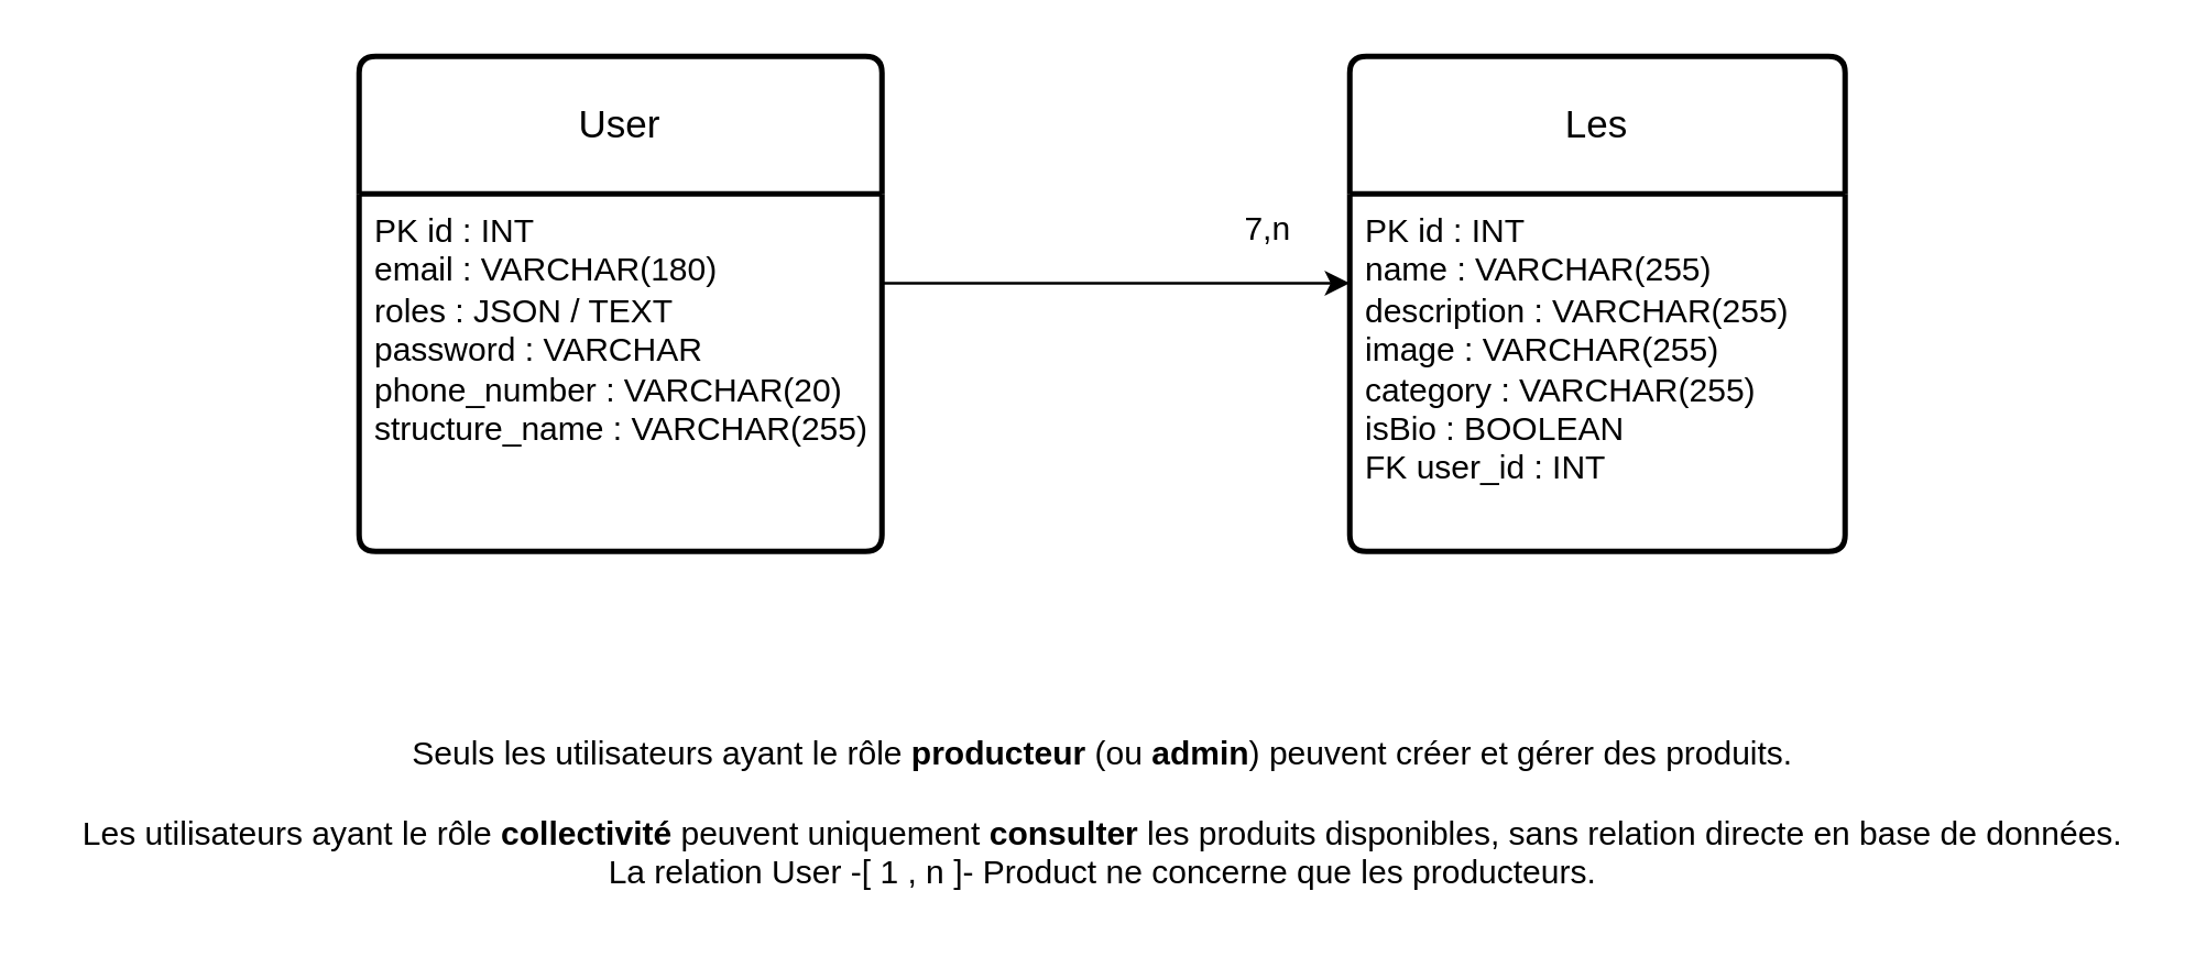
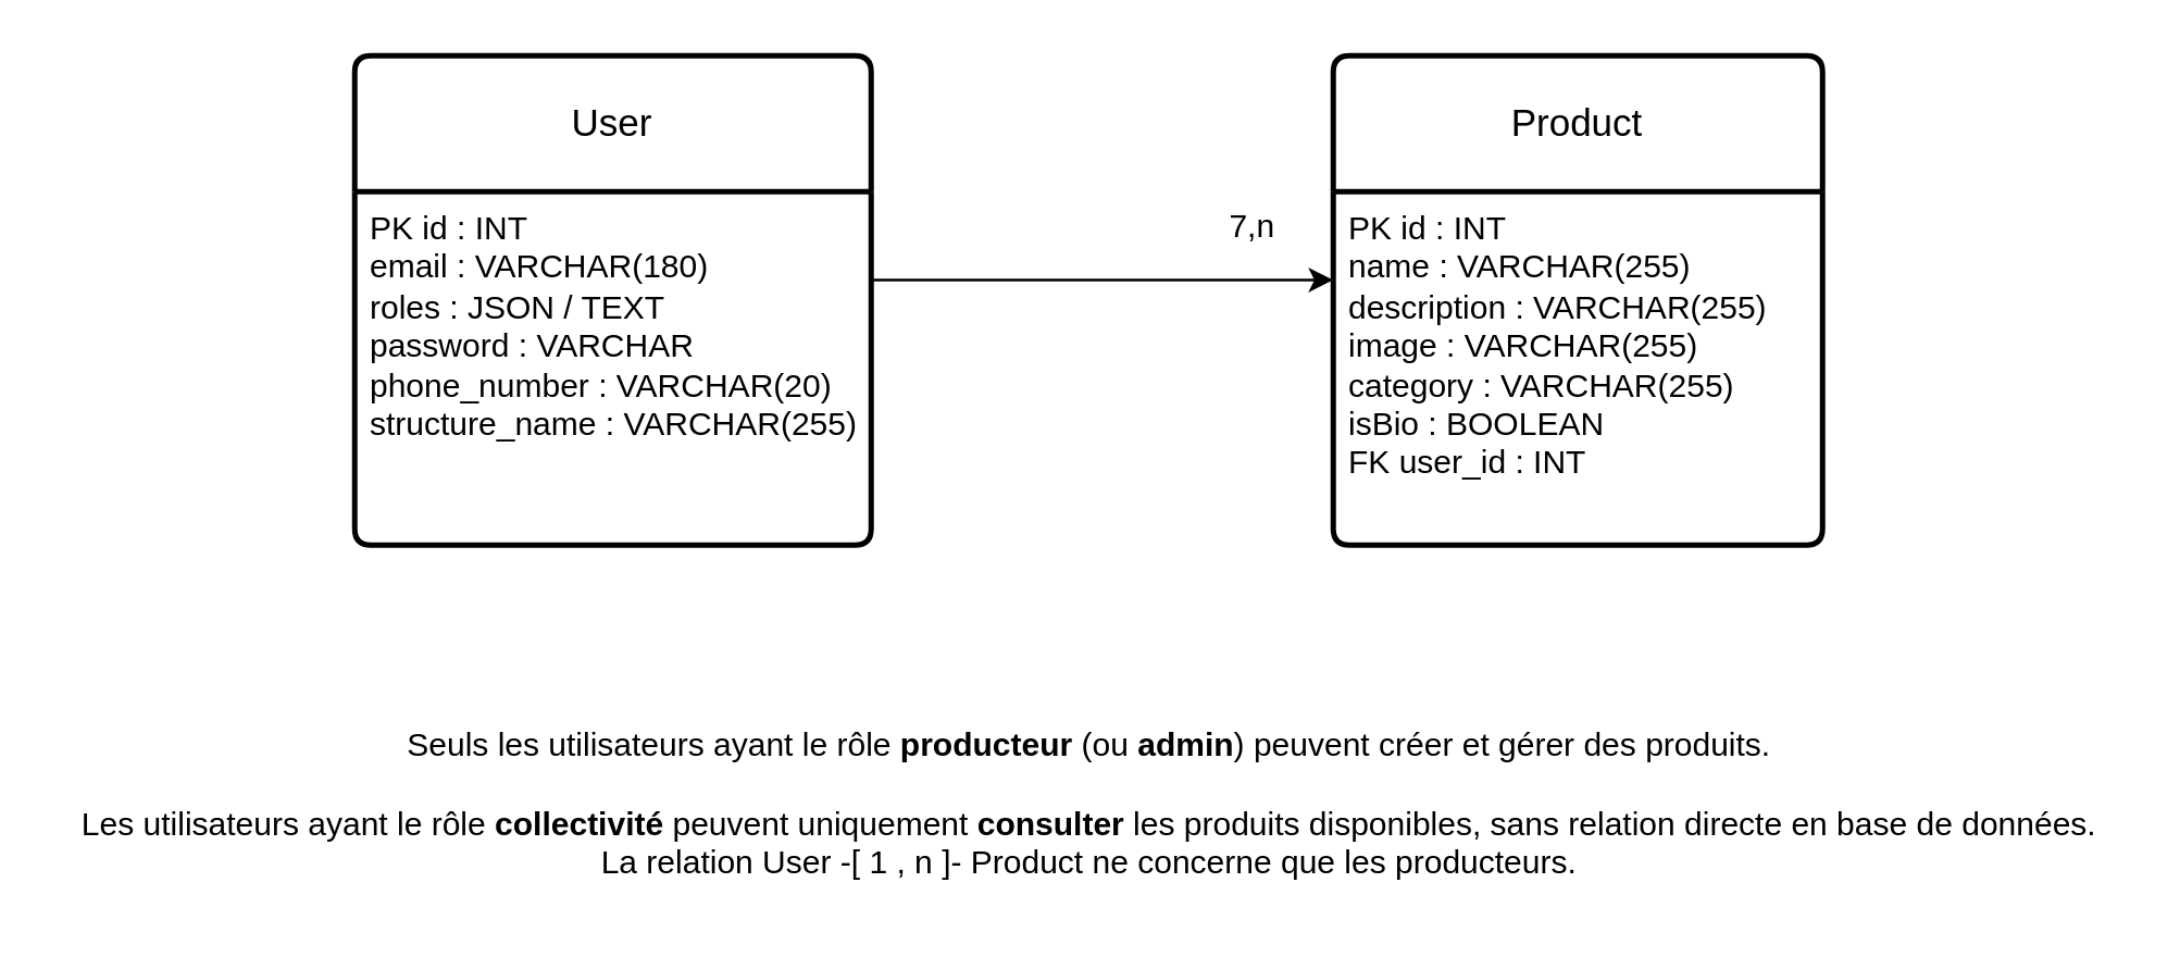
- <mxCell id="2" value="Les" style="swimlane;childLayout=stackLayout;horizontal=1;startSize=50;horizontalStack=0;rounded=1;fontSize=14;fontStyle=0;strokeWidth=2;resizeParent=0;resizeLast=1;shadow=0;dashed=0;align=center;arcSize=4;whiteSpace=wrap;html=1;" vertex="1" parent="1"><mxGeometry x="490" y="20" width="180" height="180" as="geometry" /></mxCell>
+ <mxCell id="2" value="Product" style="swimlane;childLayout=stackLayout;horizontal=1;startSize=50;horizontalStack=0;rounded=1;fontSize=14;fontStyle=0;strokeWidth=2;resizeParent=0;resizeLast=1;shadow=0;dashed=0;align=center;arcSize=4;whiteSpace=wrap;html=1;" vertex="1" parent="1"><mxGeometry x="490" y="20" width="180" height="180" as="geometry" /></mxCell>
